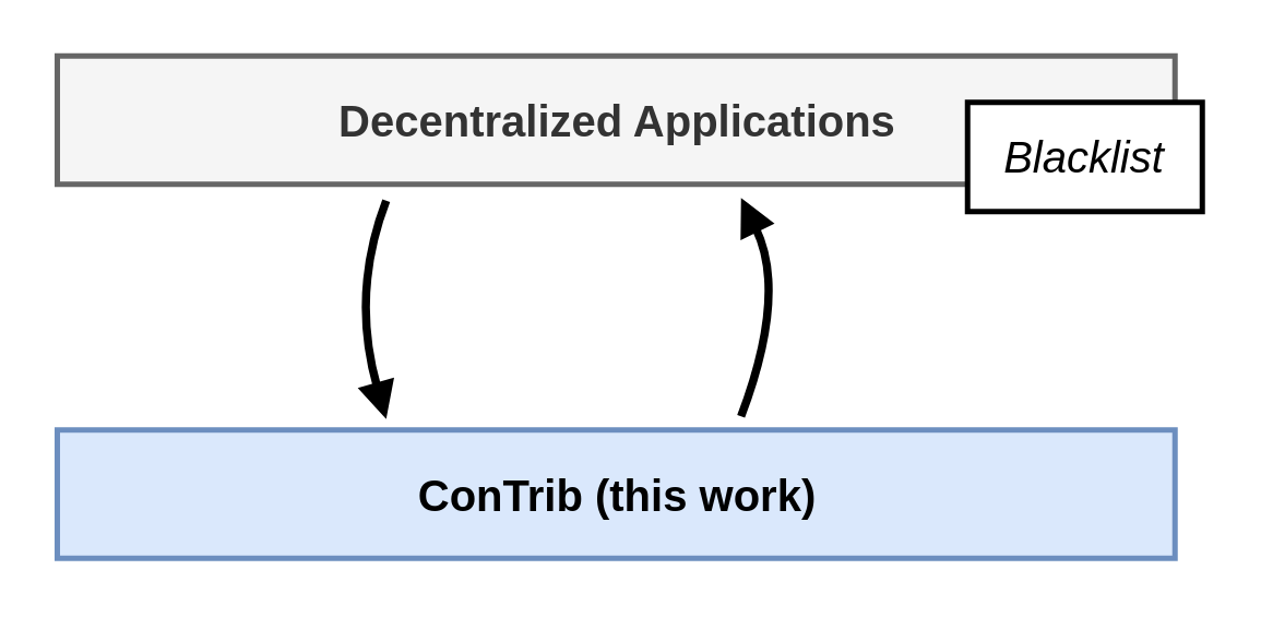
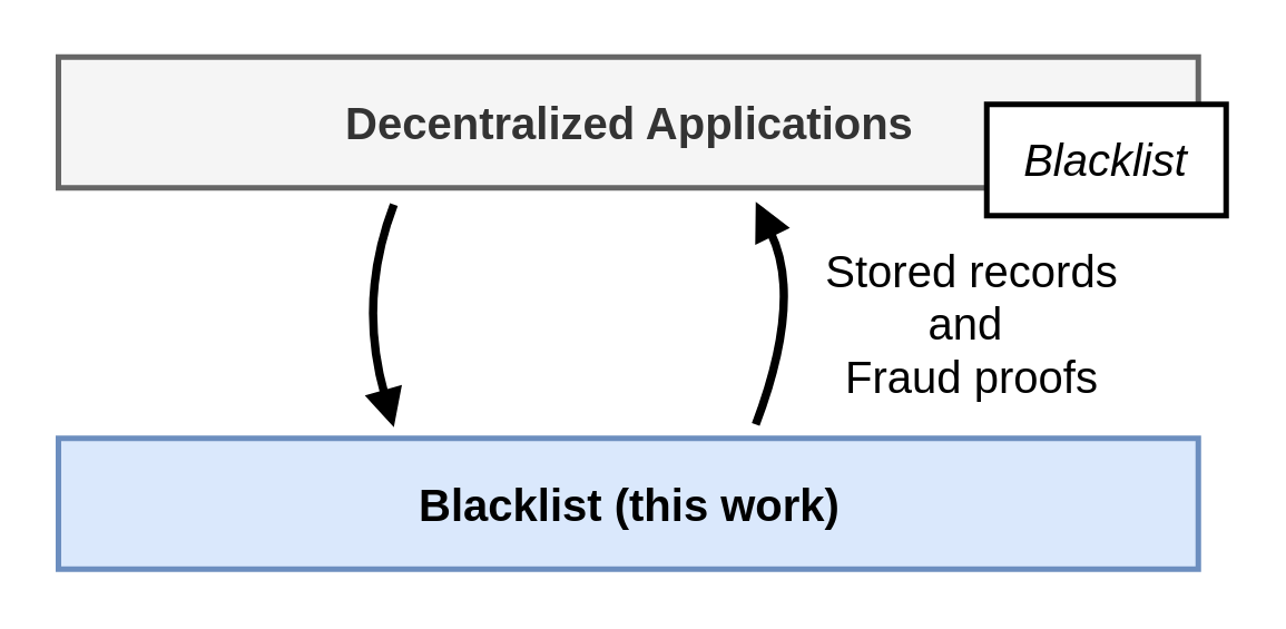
+ <mxCell id="7" value="Stored records&lt;br&gt;and&amp;nbsp;&lt;br&gt;Fraud&amp;nbsp;proofs" style="text;html=1;strokeColor=none;fillColor=none;align=center;verticalAlign=middle;whiteSpace=wrap;rounded=0;fontSize=16;" parent="1" vertex="1"><mxGeometry x="284" y="81" width="130" height="70" as="geometry" /></mxCell>
- <mxCell id="3" value="&lt;b style=&quot;font-size: 16px&quot;&gt;ConTrib (this work)&lt;/b&gt;" style="rounded=0;whiteSpace=wrap;html=1;strokeColor=#6c8ebf;strokeWidth=2;fontSize=16;fillColor=#dae8fc;" parent="1" vertex="1"><mxGeometry x="20.5" y="157" width="409.5" height="47" as="geometry" /></mxCell>
+ <mxCell id="3" value="&lt;b style=&quot;font-size: 16px&quot;&gt;Blacklist (this work)&lt;/b&gt;" style="rounded=0;whiteSpace=wrap;html=1;strokeColor=#6c8ebf;strokeWidth=2;fontSize=16;fillColor=#dae8fc;" parent="1" vertex="1"><mxGeometry x="20.5" y="157" width="409.5" height="47" as="geometry" /></mxCell>
